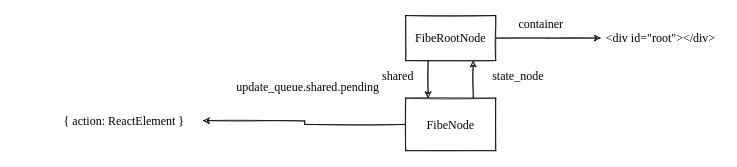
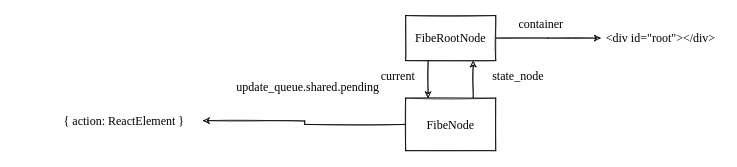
- <mxCell id="10" value="shared" style="text;html=1;strokeColor=none;fillColor=none;align=center;verticalAlign=middle;whiteSpace=wrap;rounded=0;sketch=1;fontFamily=Comic Sans MS;fontSize=16;" parent="1" vertex="1"><mxGeometry x="510" y="90" width="40" height="20" as="geometry" /></mxCell>
+ <mxCell id="10" value="current" style="text;html=1;strokeColor=none;fillColor=none;align=center;verticalAlign=middle;whiteSpace=wrap;rounded=0;sketch=1;fontFamily=Comic Sans MS;fontSize=16;" parent="1" vertex="1"><mxGeometry x="510" y="90" width="40" height="20" as="geometry" /></mxCell>
